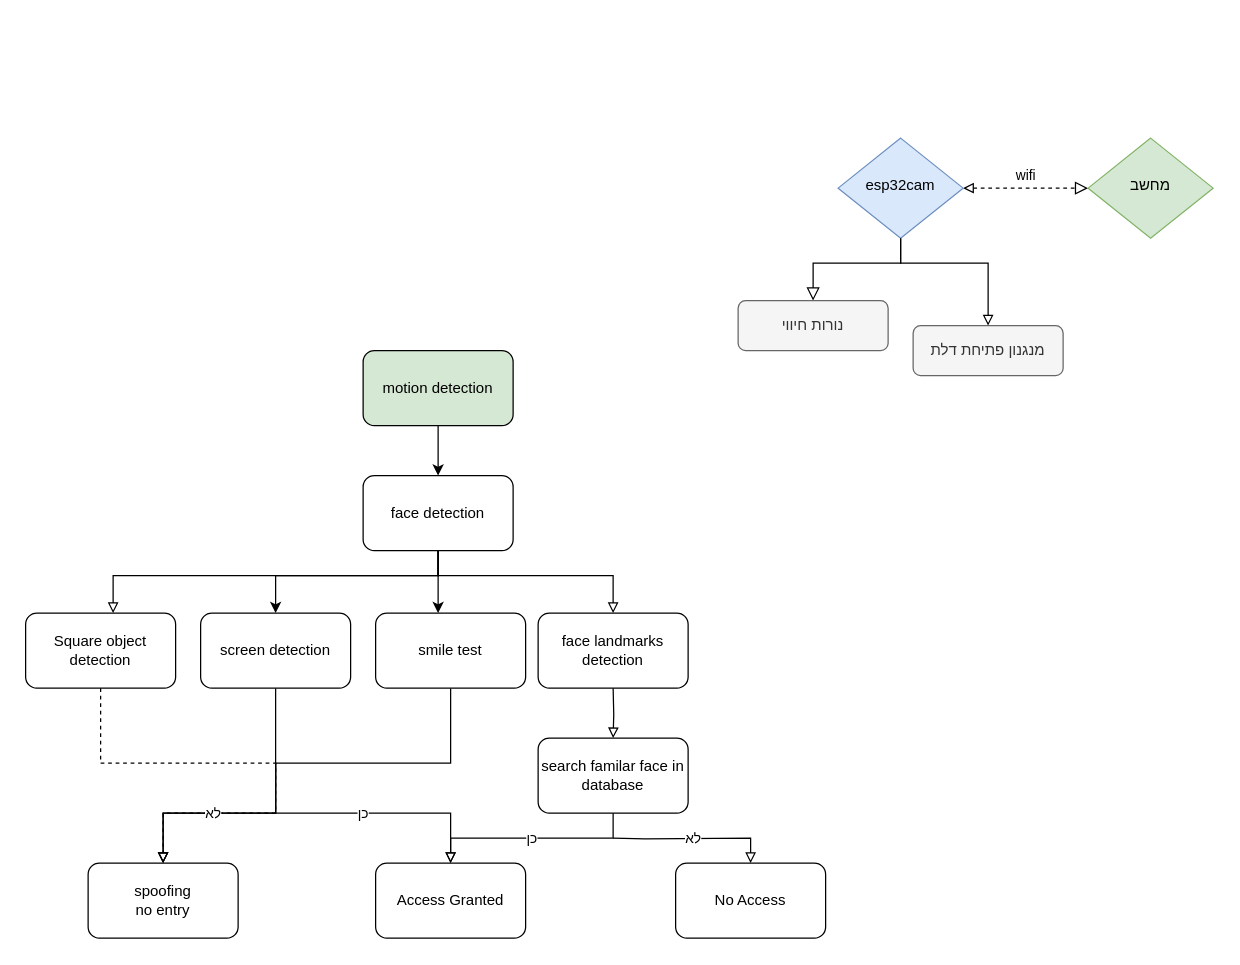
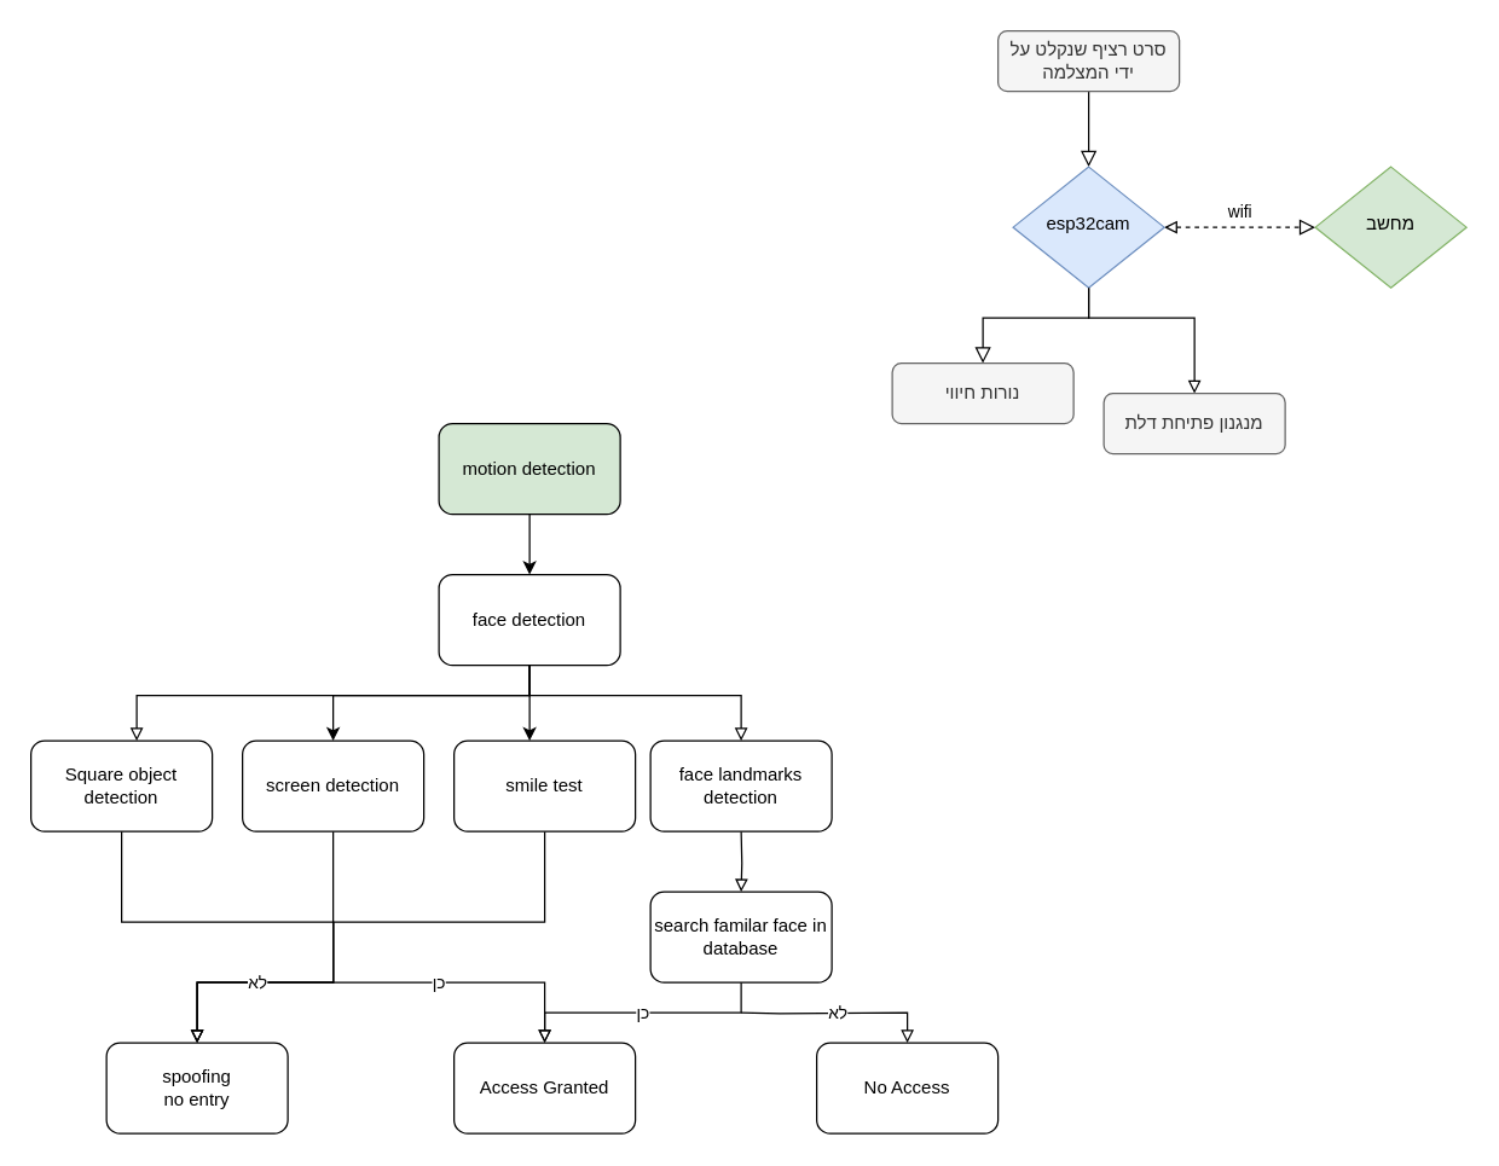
+ <mxCell id="3" value="סרט רציף שנקלט על ידי המצלמה" style="rounded=1;whiteSpace=wrap;html=1;fontSize=12;glass=0;strokeWidth=1;shadow=0;fillColor=#f5f5f5;fontColor=#333333;strokeColor=#666666;" parent="1" vertex="1"><mxGeometry x="660" y="20" width="120" height="40" as="geometry" /></mxCell>
+ <mxCell id="2" value="" style="rounded=0;html=1;jettySize=auto;orthogonalLoop=1;fontSize=11;endArrow=block;endFill=0;endSize=8;strokeWidth=1;shadow=0;labelBackgroundColor=none;edgeStyle=orthogonalEdgeStyle;" parent="1" source="3" target="6" edge="1"><mxGeometry relative="1" as="geometry" /></mxCell>
- <mxCell id="24" style="edgeStyle=orthogonalEdgeStyle;rounded=0;orthogonalLoop=1;jettySize=auto;html=1;entryX=0.5;entryY=0;entryDx=0;entryDy=0;endArrow=block;endFill=0;dashed=1;" edge="1" parent="11" source="15" target="23"><mxGeometry relative="1" as="geometry"><mxPoint x="140" y="410" as="targetPoint" /><Array as="points"><mxPoint x="60" y="330" /><mxPoint x="200" y="330" /><mxPoint x="200" y="370" /><mxPoint x="110" y="370" /></Array></mxGeometry></mxCell>
+ <mxCell id="24" style="edgeStyle=orthogonalEdgeStyle;rounded=0;orthogonalLoop=1;jettySize=auto;html=1;entryX=0.5;entryY=0;entryDx=0;entryDy=0;endArrow=block;endFill=0;" edge="1" parent="11" source="15" target="23"><mxGeometry relative="1" as="geometry"><mxPoint x="140" y="410" as="targetPoint" /><Array as="points"><mxPoint x="60" y="330" /><mxPoint x="200" y="330" /><mxPoint x="200" y="370" /><mxPoint x="110" y="370" /></Array></mxGeometry></mxCell>
